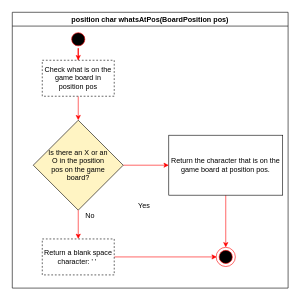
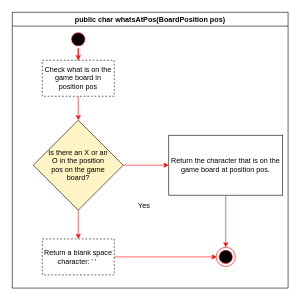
- <mxCell id="2" value="position char whatsAtPos(BoardPosition pos)" style="swimlane;whiteSpace=wrap" parent="1" vertex="1"><mxGeometry x="20" y="20" width="460" height="460" as="geometry"><mxRectangle x="530" y="40" width="300" height="23" as="alternateBounds" /></mxGeometry></mxCell>
+ <mxCell id="2" value="public char whatsAtPos(BoardPosition pos)" style="swimlane;whiteSpace=wrap" parent="1" vertex="1"><mxGeometry x="20" y="20" width="460" height="460" as="geometry"><mxRectangle x="530" y="40" width="300" height="23" as="alternateBounds" /></mxGeometry></mxCell>
- <mxCell id="18" value="No" style="text;html=1;strokeColor=none;fillColor=none;align=center;verticalAlign=middle;whiteSpace=wrap;rounded=0;" parent="2" vertex="1"><mxGeometry x="110" y="330" width="40" height="20" as="geometry" /></mxCell>
